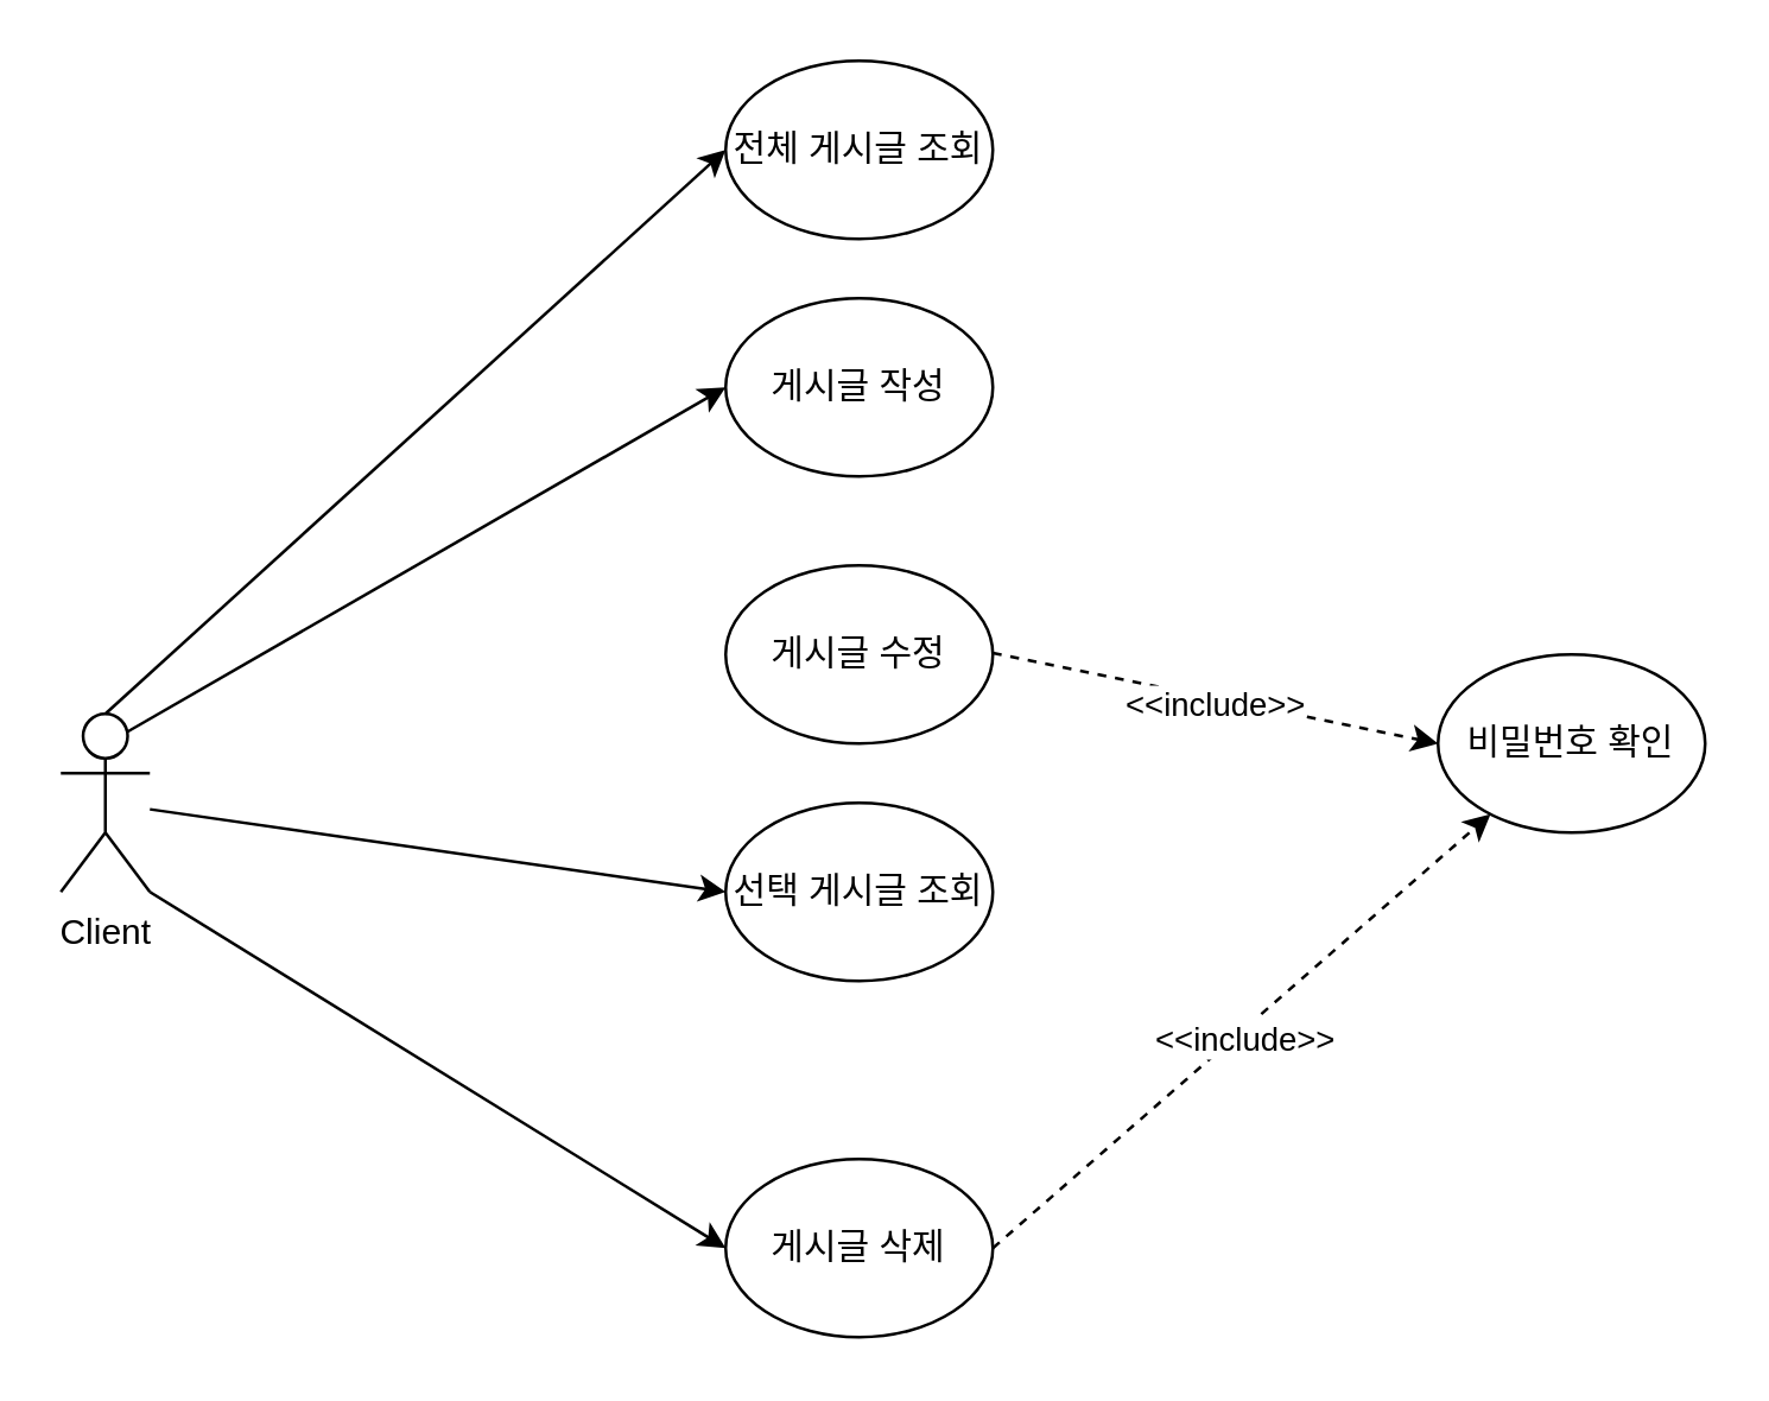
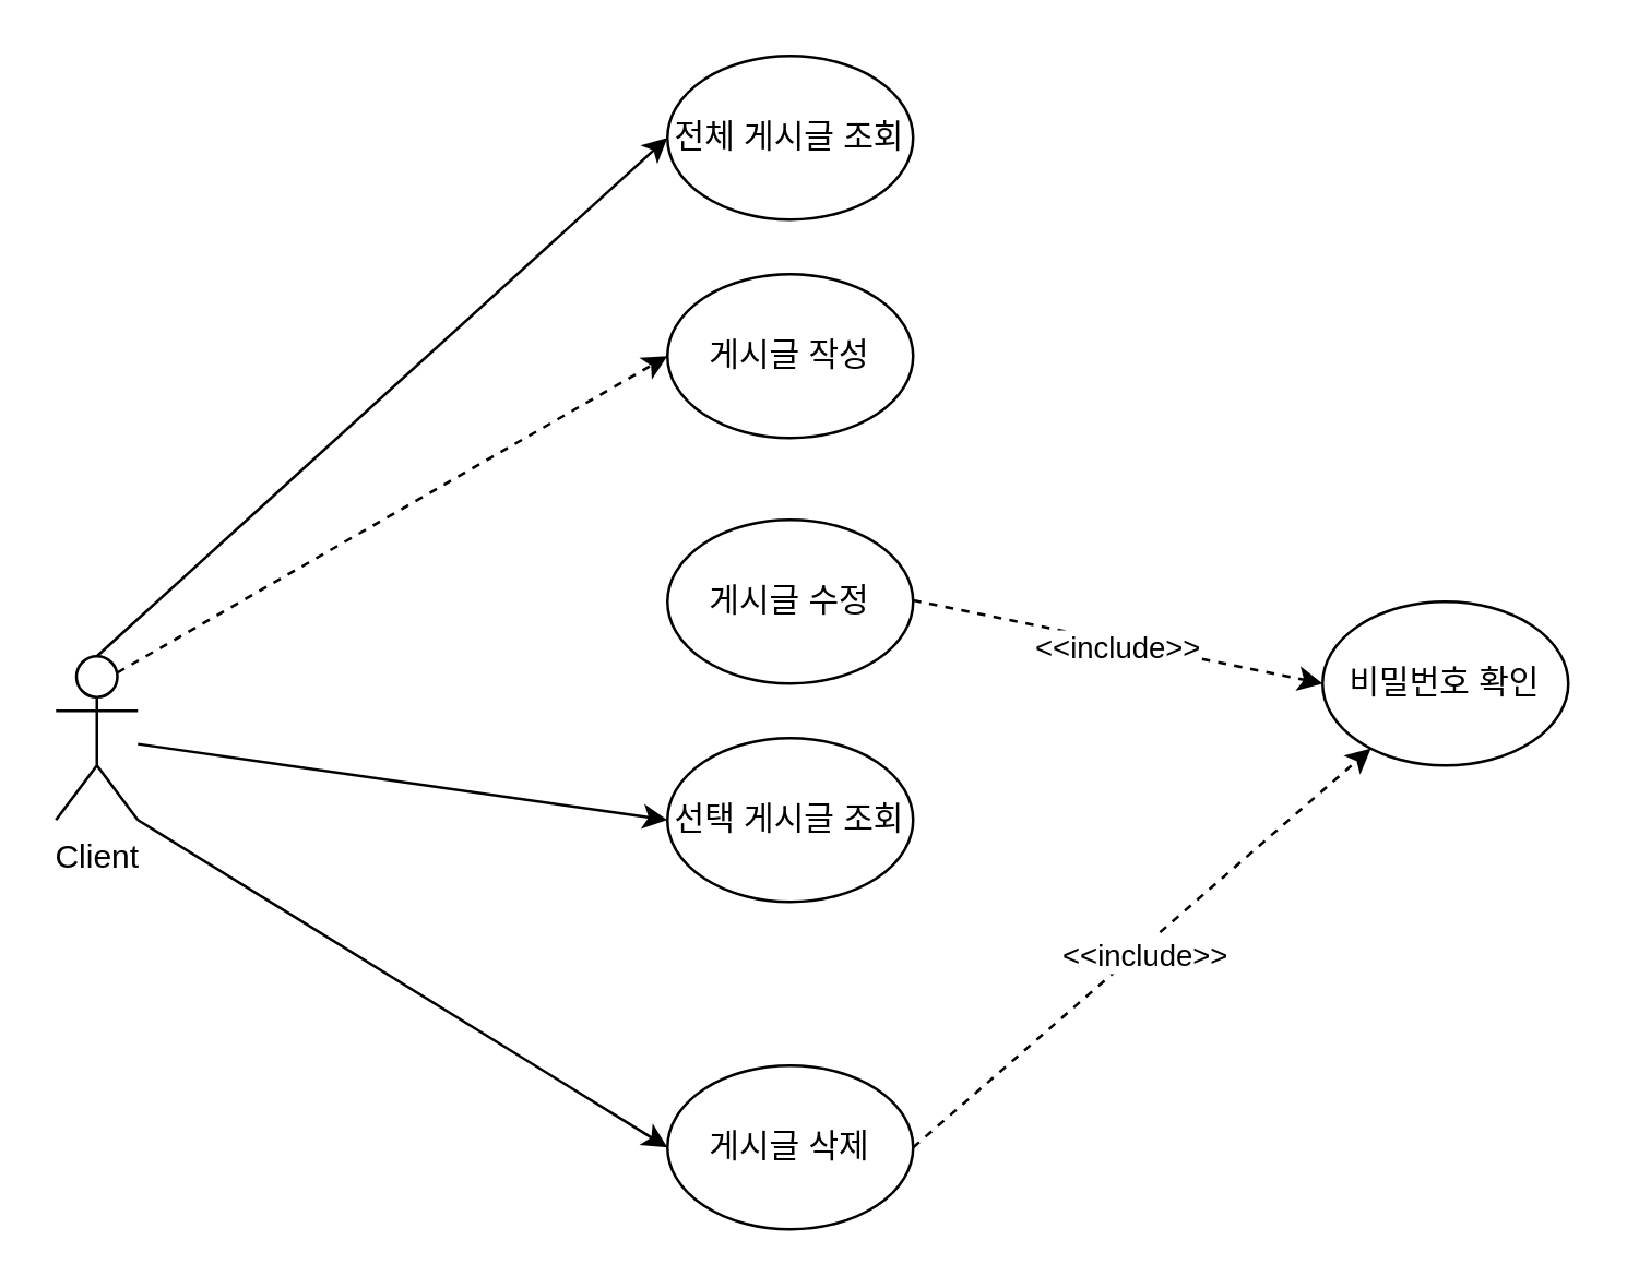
- <mxCell id="7" value="" style="endArrow=classic;html=1;rounded=0;entryX=0;entryY=0.5;entryDx=0;entryDy=0;exitX=0.75;exitY=0.1;exitDx=0;exitDy=0;exitPerimeter=0;" edge="1" parent="1" source="2" target="3"><mxGeometry width="50" height="50" relative="1" as="geometry"><mxPoint x="104" y="250" as="sourcePoint" /><mxPoint x="154" y="200" as="targetPoint" /></mxGeometry></mxCell>
+ <mxCell id="7" value="" style="endArrow=classic;html=1;rounded=0;entryX=0;entryY=0.5;entryDx=0;entryDy=0;exitX=0.75;exitY=0.1;exitDx=0;exitDy=0;exitPerimeter=0;dashed=1;" edge="1" parent="1" source="2" target="3"><mxGeometry width="50" height="50" relative="1" as="geometry"><mxPoint x="104" y="250" as="sourcePoint" /><mxPoint x="154" y="200" as="targetPoint" /></mxGeometry></mxCell>
